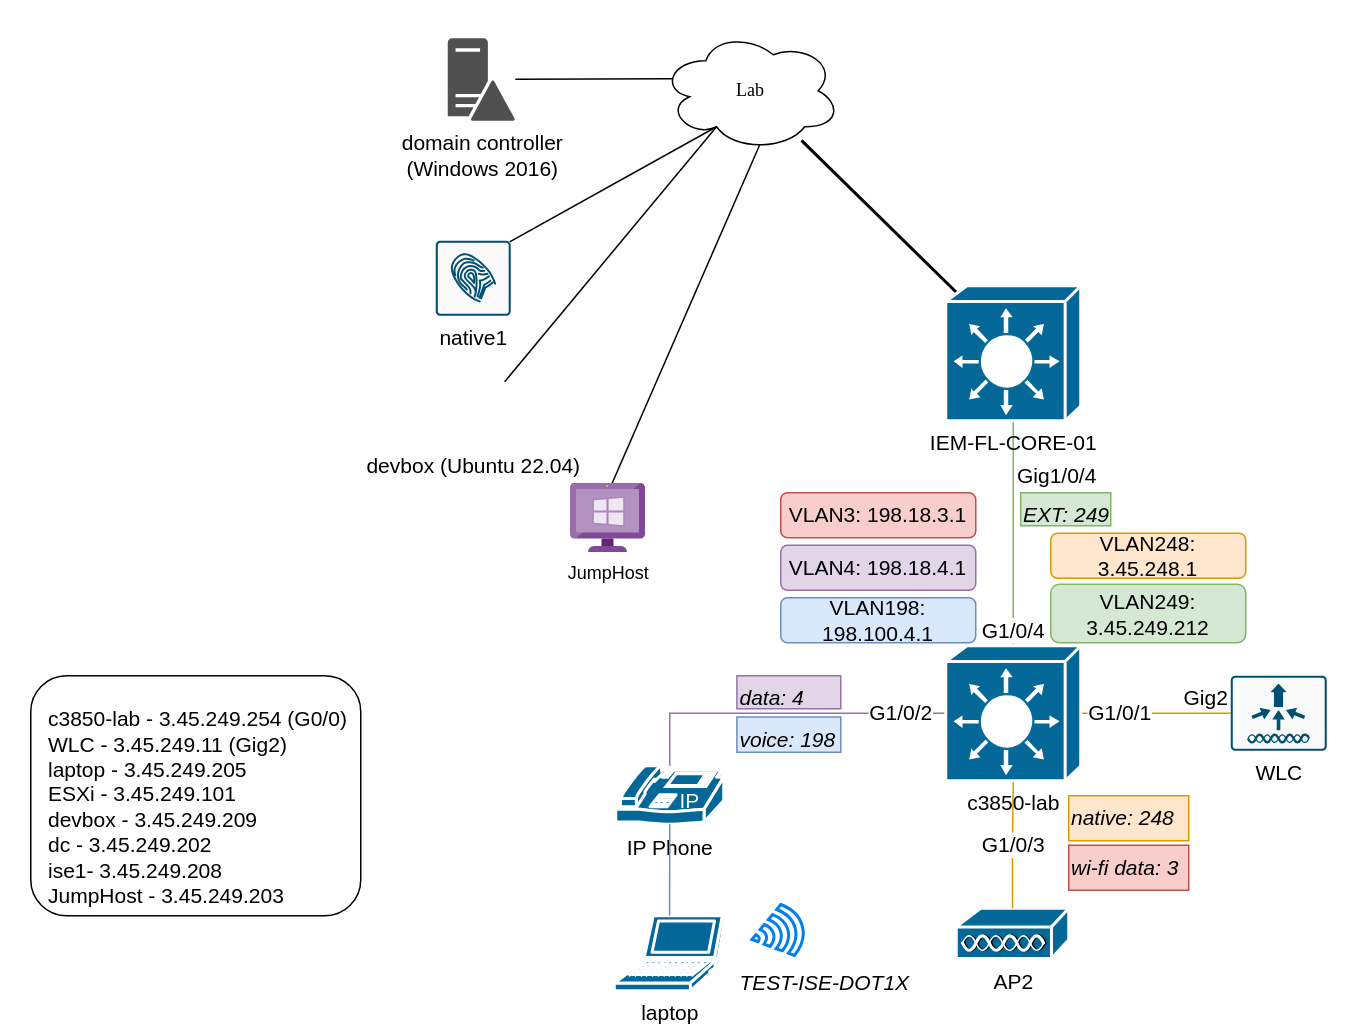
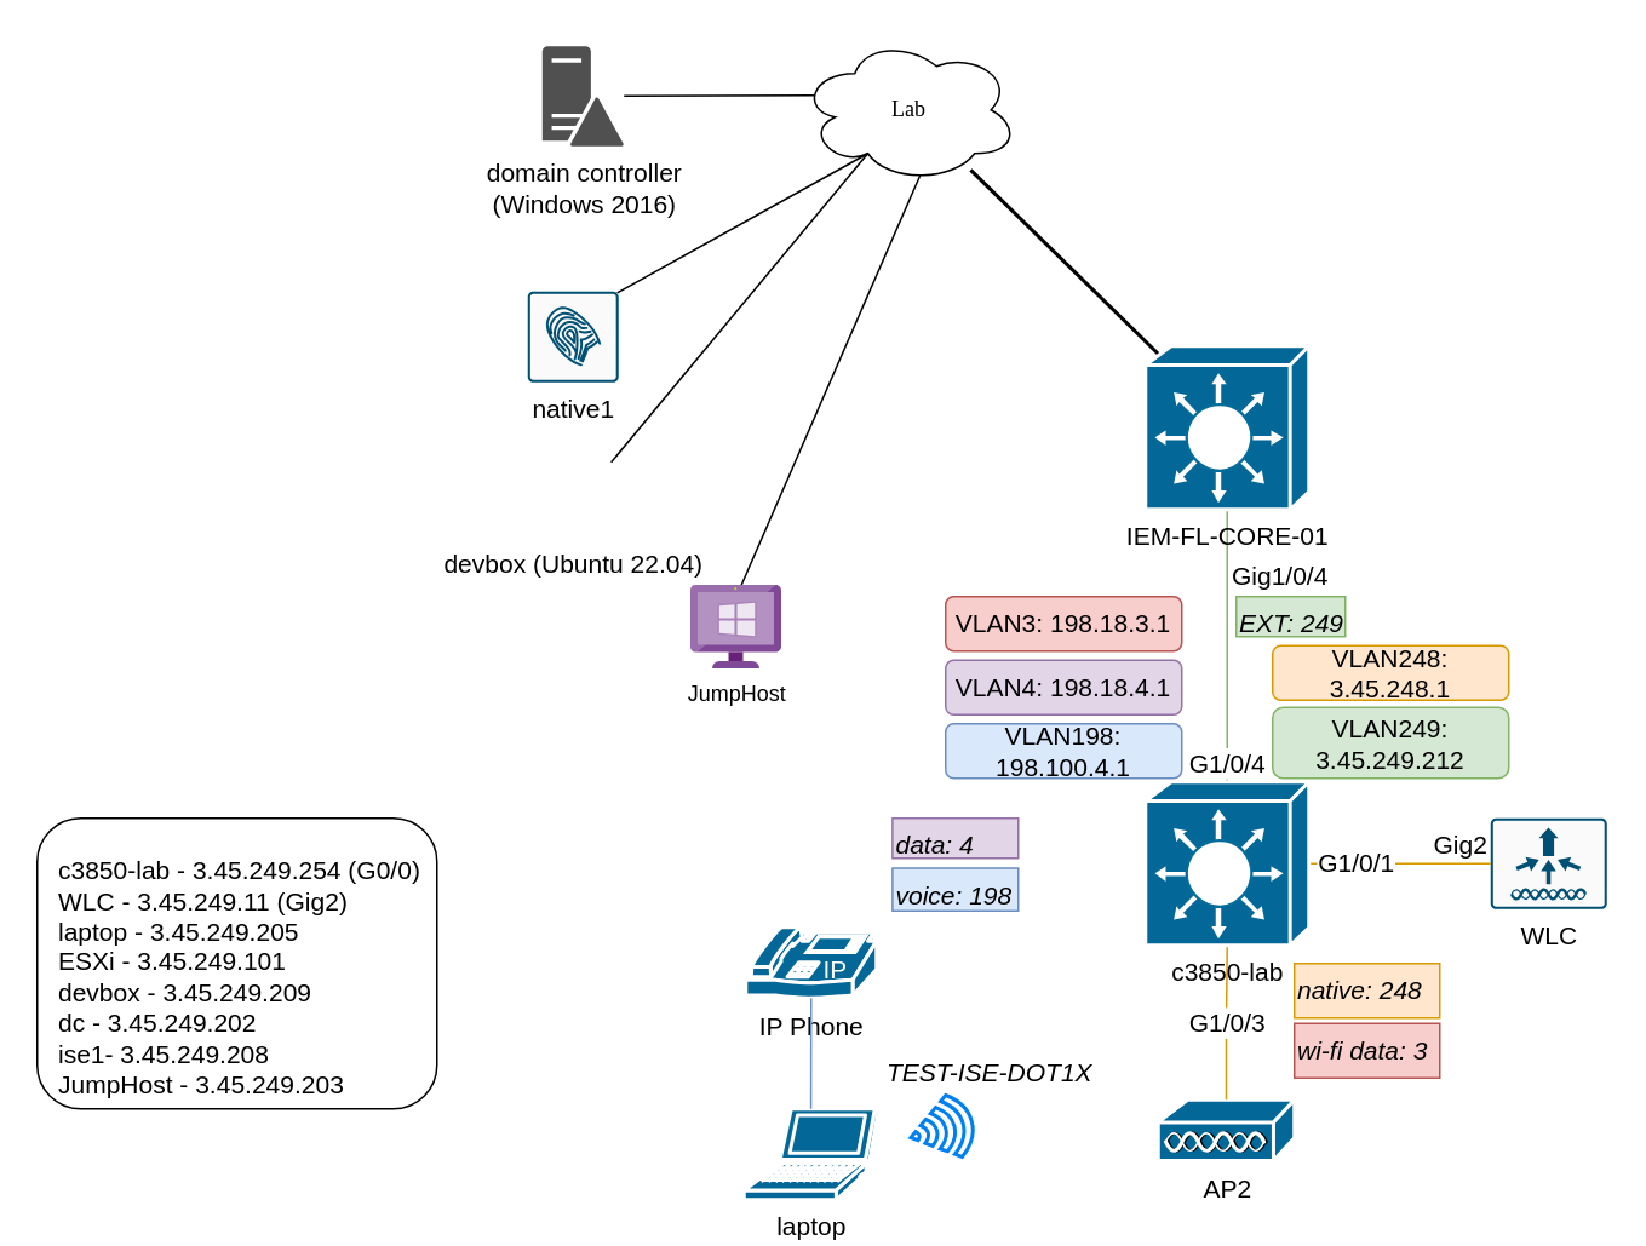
- <mxCell id="8" value="G1/0/2" style="edgeStyle=orthogonalEdgeStyle;rounded=0;orthogonalLoop=1;jettySize=auto;html=1;exitX=0.5;exitY=0;exitDx=0;exitDy=0;exitPerimeter=0;entryX=0;entryY=0.5;entryDx=0;entryDy=0;entryPerimeter=0;fontSize=14;endArrow=none;endFill=0;startArrow=none;fillColor=#e1d5e7;strokeColor=#9673a6;" parent="1" source="10" target="25" edge="1"><mxGeometry x="0.726" relative="1" as="geometry"><mxPoint as="offset" /></mxGeometry></mxCell>
- <mxCell id="18" value="TEST-ISE-DOT1X" style="text;whiteSpace=wrap;html=1;fontSize=14;fontStyle=2" parent="1" vertex="1"><mxGeometry x="491" y="639.71" width="120" height="20" as="geometry" /></mxCell>
+ <mxCell id="18" value="TEST-ISE-DOT1X" style="text;whiteSpace=wrap;html=1;fontSize=14;fontStyle=2" parent="1" vertex="1"><mxGeometry x="486" y="574.71" width="120" height="20" as="geometry" /></mxCell>
